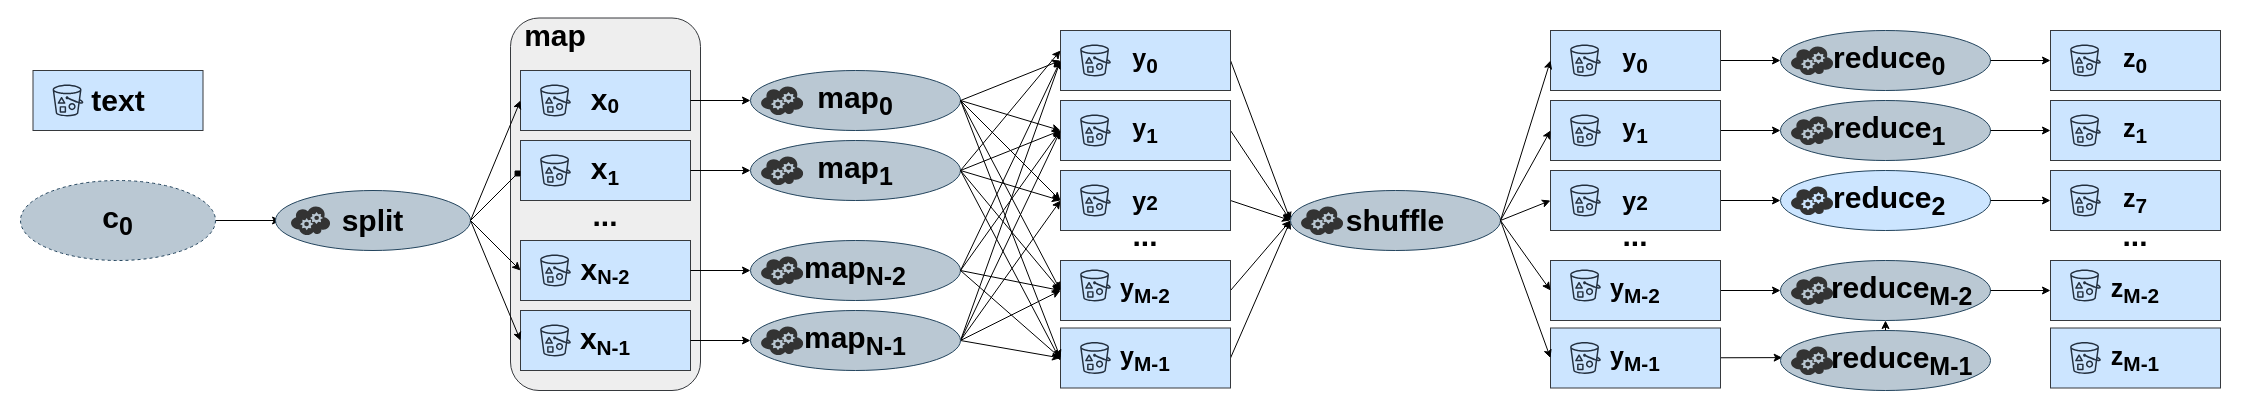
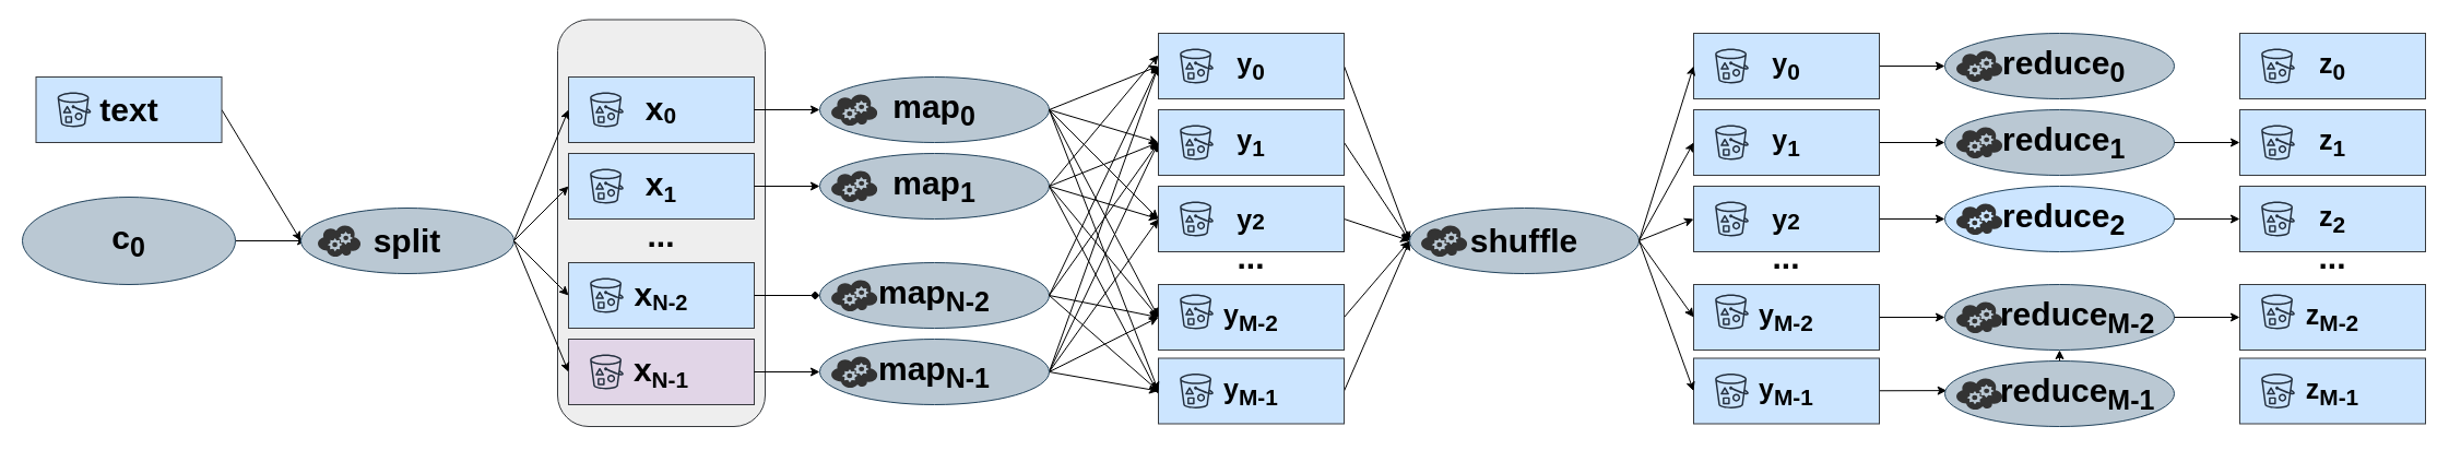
- <mxCell id="44" value="&lt;b&gt;&lt;font style=&quot;font-size: 30px&quot;&gt;map&lt;/font&gt;&lt;/b&gt;" style="text;html=1;strokeColor=none;fillColor=none;align=center;verticalAlign=middle;whiteSpace=wrap;rounded=0;" parent="1" vertex="1"><mxGeometry x="525" y="20" width="60" height="30" as="geometry" /></mxCell>
- <mxCell id="129" style="edgeStyle=none;rounded=0;orthogonalLoop=1;jettySize=auto;html=1;exitX=1;exitY=0.5;exitDx=0;exitDy=0;entryX=0;entryY=0.5;entryDx=0;entryDy=0;labelBackgroundColor=none;" parent="1" source="104" target="118" edge="1"><mxGeometry relative="1" as="geometry" /></mxCell>
+ <mxCell id="4" style="edgeStyle=none;rounded=0;orthogonalLoop=1;jettySize=auto;html=1;entryX=0;entryY=0.5;entryDx=0;entryDy=0;labelBackgroundColor=none;exitX=1;exitY=0.5;exitDx=0;exitDy=0;" parent="1" source="5" target="22" edge="1"><mxGeometry relative="1" as="geometry" /></mxCell>
- <mxCell id="41" style="edgeStyle=none;rounded=0;orthogonalLoop=1;jettySize=auto;html=1;entryX=0;entryY=0.5;entryDx=0;entryDy=0;labelBackgroundColor=none;exitX=1;exitY=0.5;exitDx=0;exitDy=0;endArrow=diamond;" parent="1" source="22" target="12" edge="1"><mxGeometry relative="1" as="geometry" /></mxCell>
+ <mxCell id="41" style="edgeStyle=none;rounded=0;orthogonalLoop=1;jettySize=auto;html=1;entryX=0;entryY=0.5;entryDx=0;entryDy=0;labelBackgroundColor=none;exitX=1;exitY=0.5;exitDx=0;exitDy=0;" parent="1" source="22" target="12" edge="1"><mxGeometry relative="1" as="geometry" /></mxCell>
- <mxCell id="122" value="&lt;b&gt;&lt;span style=&quot;font-size: 25px&quot;&gt;z&lt;sub&gt;7&lt;/sub&gt;&lt;/span&gt;&lt;/b&gt;" style="rounded=0;whiteSpace=wrap;html=1;fillColor=#cce5ff;strokeColor=#36393d;" parent="1" vertex="1"><mxGeometry x="2050" y="170" width="170" height="60" as="geometry" /></mxCell>
+ <mxCell id="122" value="&lt;b&gt;&lt;span style=&quot;font-size: 25px&quot;&gt;z&lt;sub&gt;2&lt;/sub&gt;&lt;/span&gt;&lt;/b&gt;" style="rounded=0;whiteSpace=wrap;html=1;fillColor=#cce5ff;strokeColor=#36393d;" parent="1" vertex="1"><mxGeometry x="2050" y="170" width="170" height="60" as="geometry" /></mxCell>
- <mxCell id="3" value="&lt;b&gt;&lt;font style=&quot;font-size: 30px&quot;&gt;c&lt;sub&gt;0&lt;/sub&gt;&lt;/font&gt;&lt;/b&gt;" style="ellipse;whiteSpace=wrap;html=1;fillColor=#bac8d3;strokeColor=#23445d;dashed=1;" parent="1" vertex="1"><mxGeometry x="20" y="180" width="195" height="80" as="geometry" /></mxCell>
+ <mxCell id="3" value="&lt;b&gt;&lt;font style=&quot;font-size: 30px&quot;&gt;c&lt;sub&gt;0&lt;/sub&gt;&lt;/font&gt;&lt;/b&gt;" style="ellipse;whiteSpace=wrap;html=1;fillColor=#bac8d3;strokeColor=#23445d;" parent="1" vertex="1"><mxGeometry x="20" y="180" width="195" height="80" as="geometry" /></mxCell>
- <mxCell id="47" style="edgeStyle=none;rounded=0;orthogonalLoop=1;jettySize=auto;html=1;exitX=1;exitY=0.5;exitDx=0;exitDy=0;labelBackgroundColor=none;" parent="1" source="15" target="25" edge="1"><mxGeometry relative="1" as="geometry" /></mxCell>
+ <mxCell id="47" style="edgeStyle=none;rounded=0;orthogonalLoop=1;jettySize=auto;html=1;exitX=1;exitY=0.5;exitDx=0;exitDy=0;labelBackgroundColor=none;endArrow=diamond;" parent="1" source="15" target="25" edge="1"><mxGeometry relative="1" as="geometry" /></mxCell>
- <mxCell id="18" value="&lt;b&gt;&lt;span style=&quot;font-size: 30px&quot;&gt;x&lt;/span&gt;&lt;span style=&quot;font-size: 25px&quot;&gt;&lt;sub&gt;N-1&lt;/sub&gt;&lt;/span&gt;&lt;/b&gt;" style="rounded=0;whiteSpace=wrap;html=1;fillColor=#cce5ff;strokeColor=#36393d;" parent="17" vertex="1"><mxGeometry width="170" height="60" as="geometry" /></mxCell>
+ <mxCell id="18" value="&lt;b&gt;&lt;span style=&quot;font-size: 30px&quot;&gt;x&lt;/span&gt;&lt;span style=&quot;font-size: 25px&quot;&gt;&lt;sub&gt;N-1&lt;/sub&gt;&lt;/span&gt;&lt;/b&gt;" style="rounded=0;whiteSpace=wrap;html=1;fillColor=#e1d5e7;strokeColor=#36393d;" parent="17" vertex="1"><mxGeometry width="170" height="60" as="geometry" /></mxCell>
